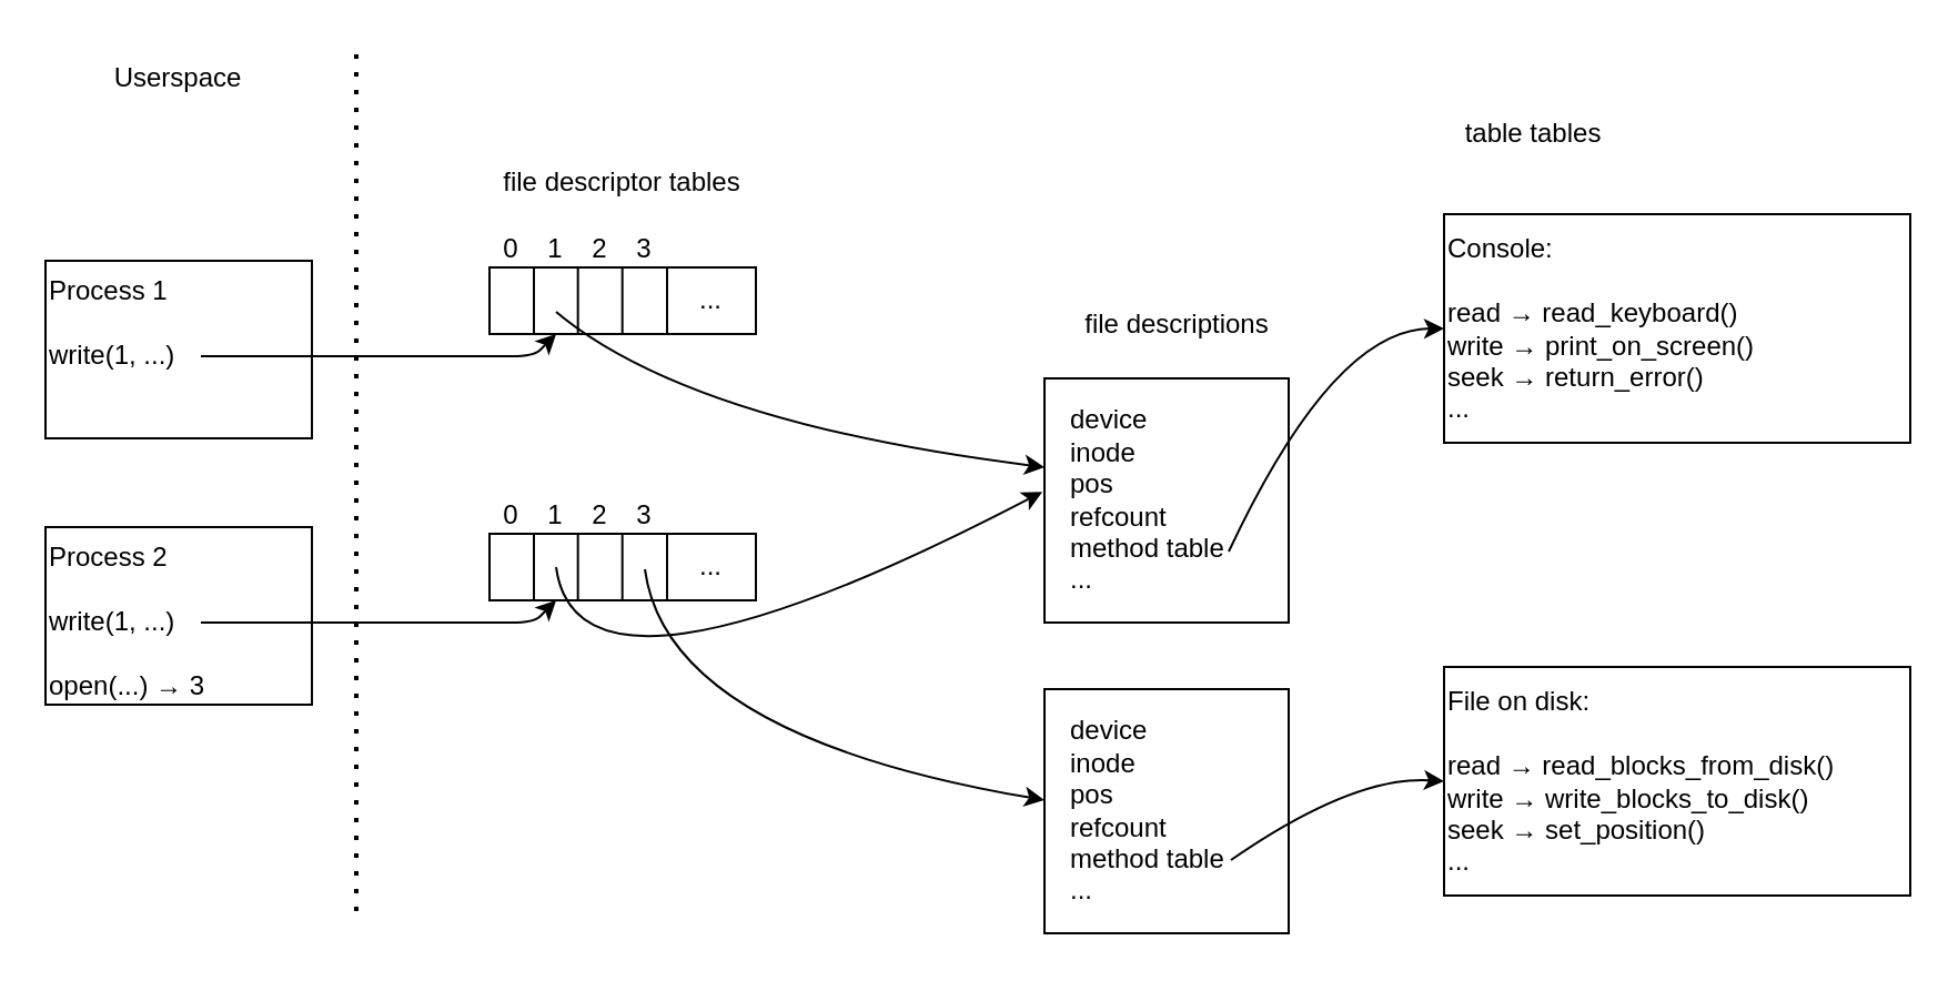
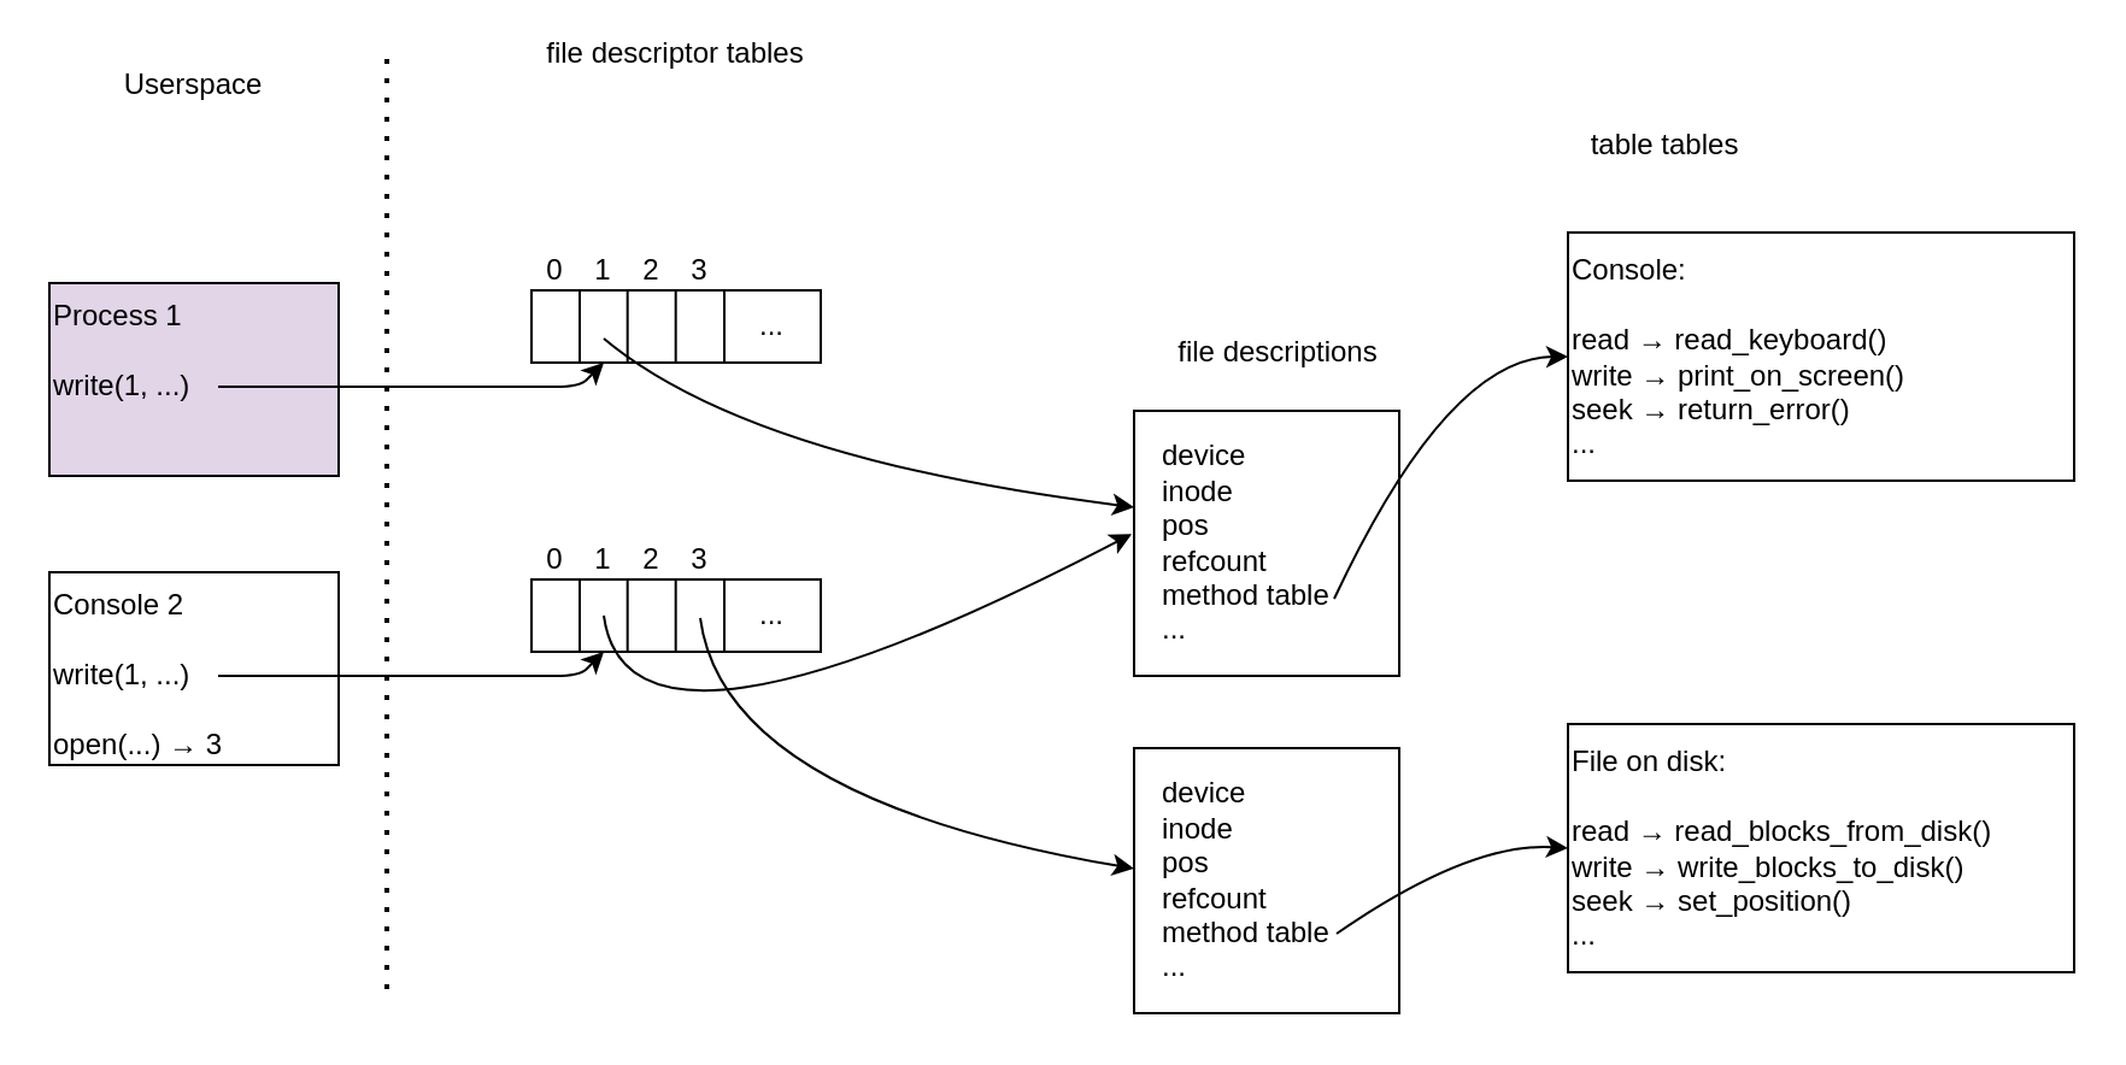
- <mxCell id="8" value="file descriptor tables" style="text;html=1;align=center;verticalAlign=middle;whiteSpace=wrap;rounded=0;" vertex="1" parent="1"><mxGeometry x="210" y="67" width="140" height="30" as="geometry" /></mxCell>
+ <mxCell id="8" value="file descriptor tables" style="text;html=1;align=center;verticalAlign=middle;whiteSpace=wrap;rounded=0;" vertex="1" parent="1"><mxGeometry x="210" y="7" width="140" height="30" as="geometry" /></mxCell>
- <mxCell id="2" value="Process 1&lt;br&gt;&lt;br&gt;write(1, ...)" style="rounded=0;whiteSpace=wrap;html=1;labelPosition=center;verticalLabelPosition=middle;align=left;verticalAlign=top;container=1;" vertex="1" parent="1"><mxGeometry x="20" y="117" width="120" height="80" as="geometry" /></mxCell>
+ <mxCell id="2" value="Process 1&lt;br&gt;&lt;br&gt;write(1, ...)" style="rounded=0;whiteSpace=wrap;html=1;labelPosition=center;verticalLabelPosition=middle;align=left;verticalAlign=top;container=1;fillColor=#e1d5e7;" vertex="1" parent="1"><mxGeometry x="20" y="117" width="120" height="80" as="geometry" /></mxCell>
- <mxCell id="5" value="Process 2&lt;br&gt;&lt;br&gt;write(1, ...)&lt;br&gt;&lt;br&gt;open(...) → 3" style="rounded=0;whiteSpace=wrap;html=1;labelPosition=center;verticalLabelPosition=middle;align=left;verticalAlign=top;container=1;" vertex="1" parent="1"><mxGeometry x="20" y="237" width="120" height="80" as="geometry" /></mxCell>
+ <mxCell id="5" value="Console 2&lt;br&gt;&lt;br&gt;write(1, ...)&lt;br&gt;&lt;br&gt;open(...) → 3" style="rounded=0;whiteSpace=wrap;html=1;labelPosition=center;verticalLabelPosition=middle;align=left;verticalAlign=top;container=1;" vertex="1" parent="1"><mxGeometry x="20" y="237" width="120" height="80" as="geometry" /></mxCell>
